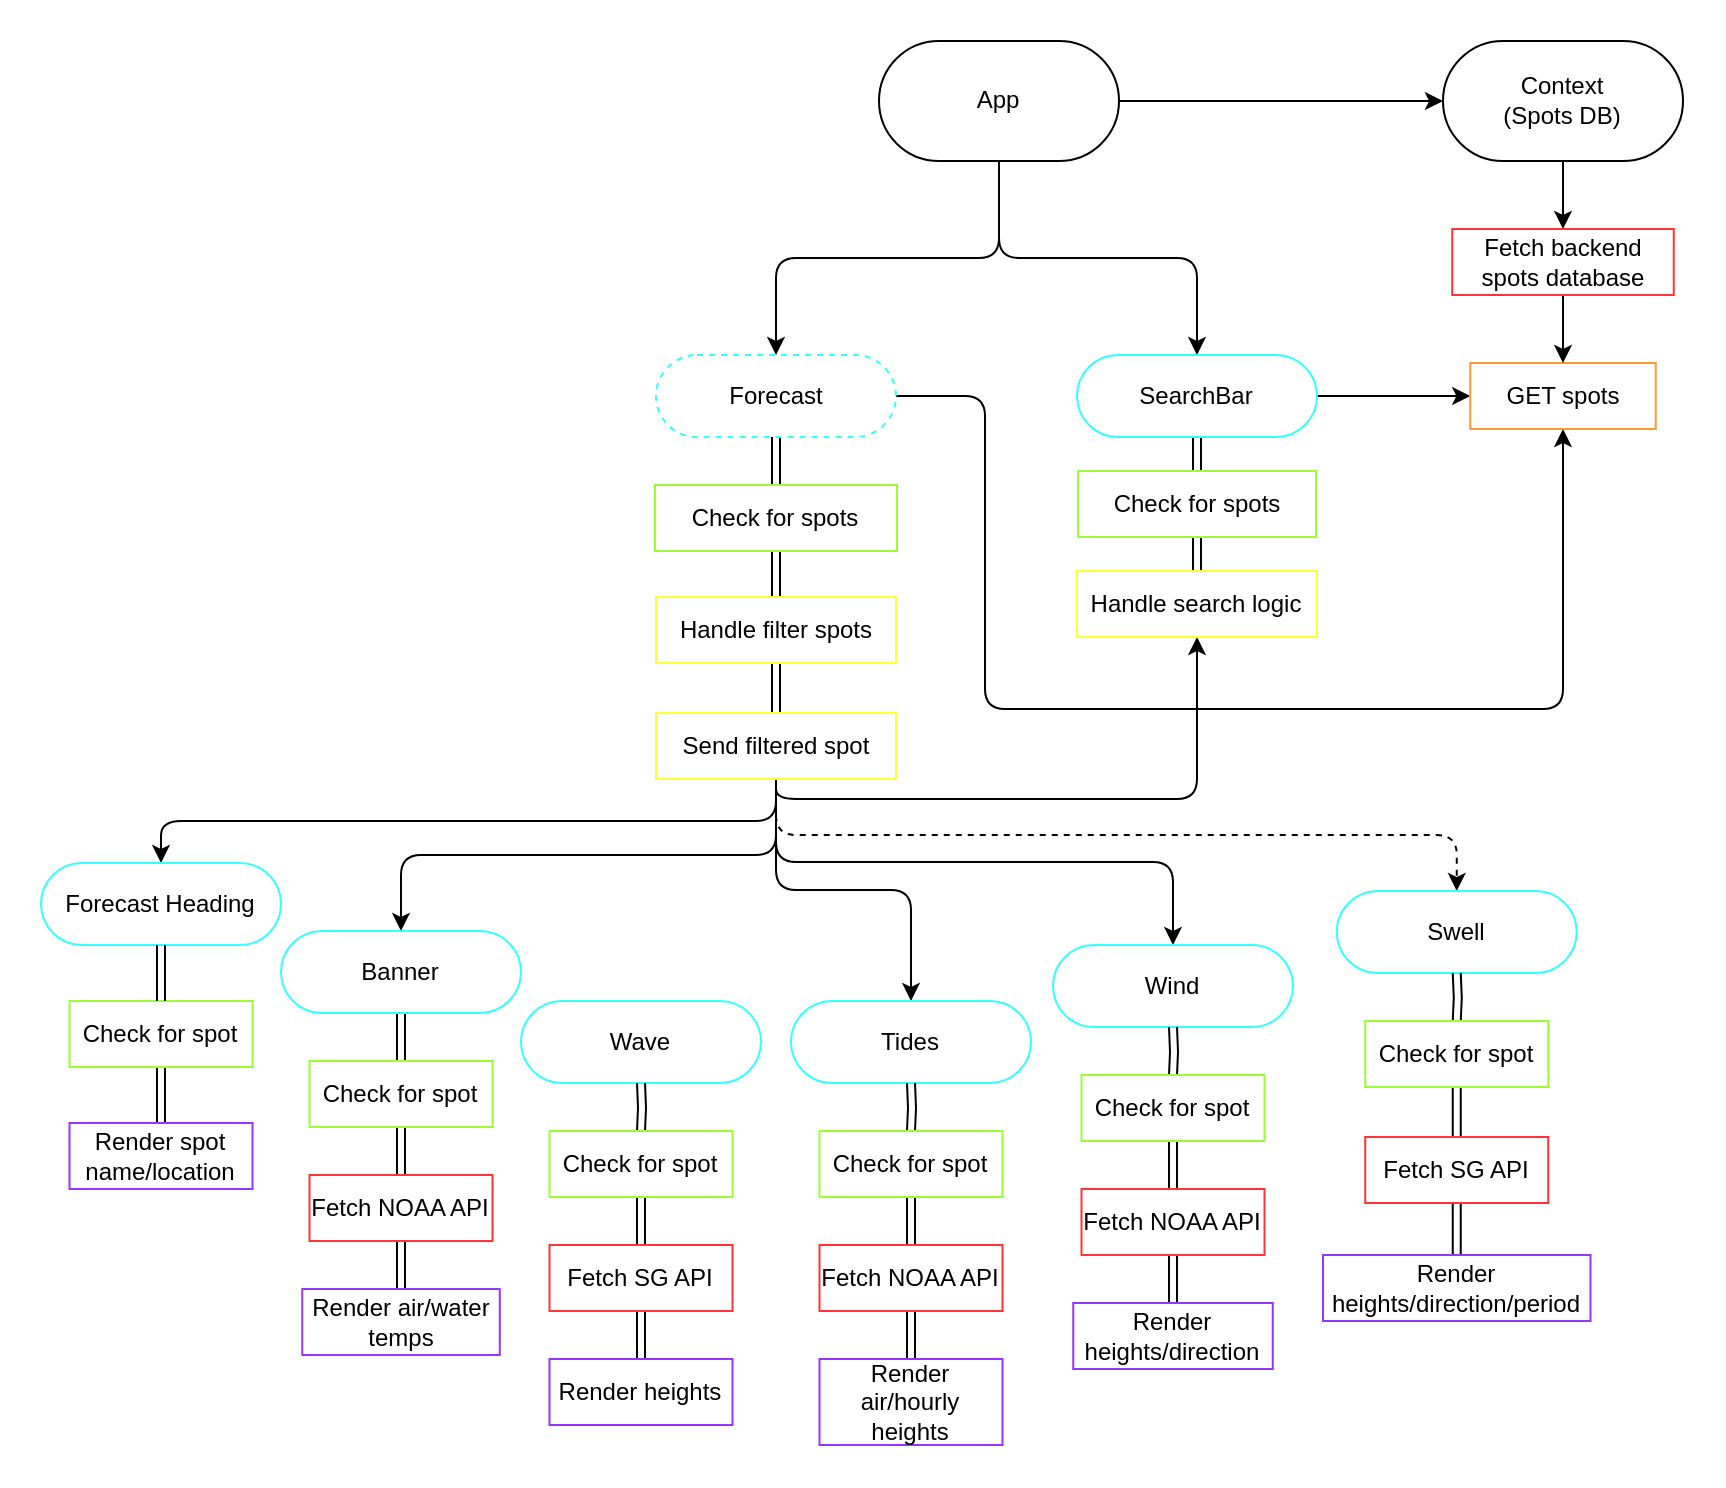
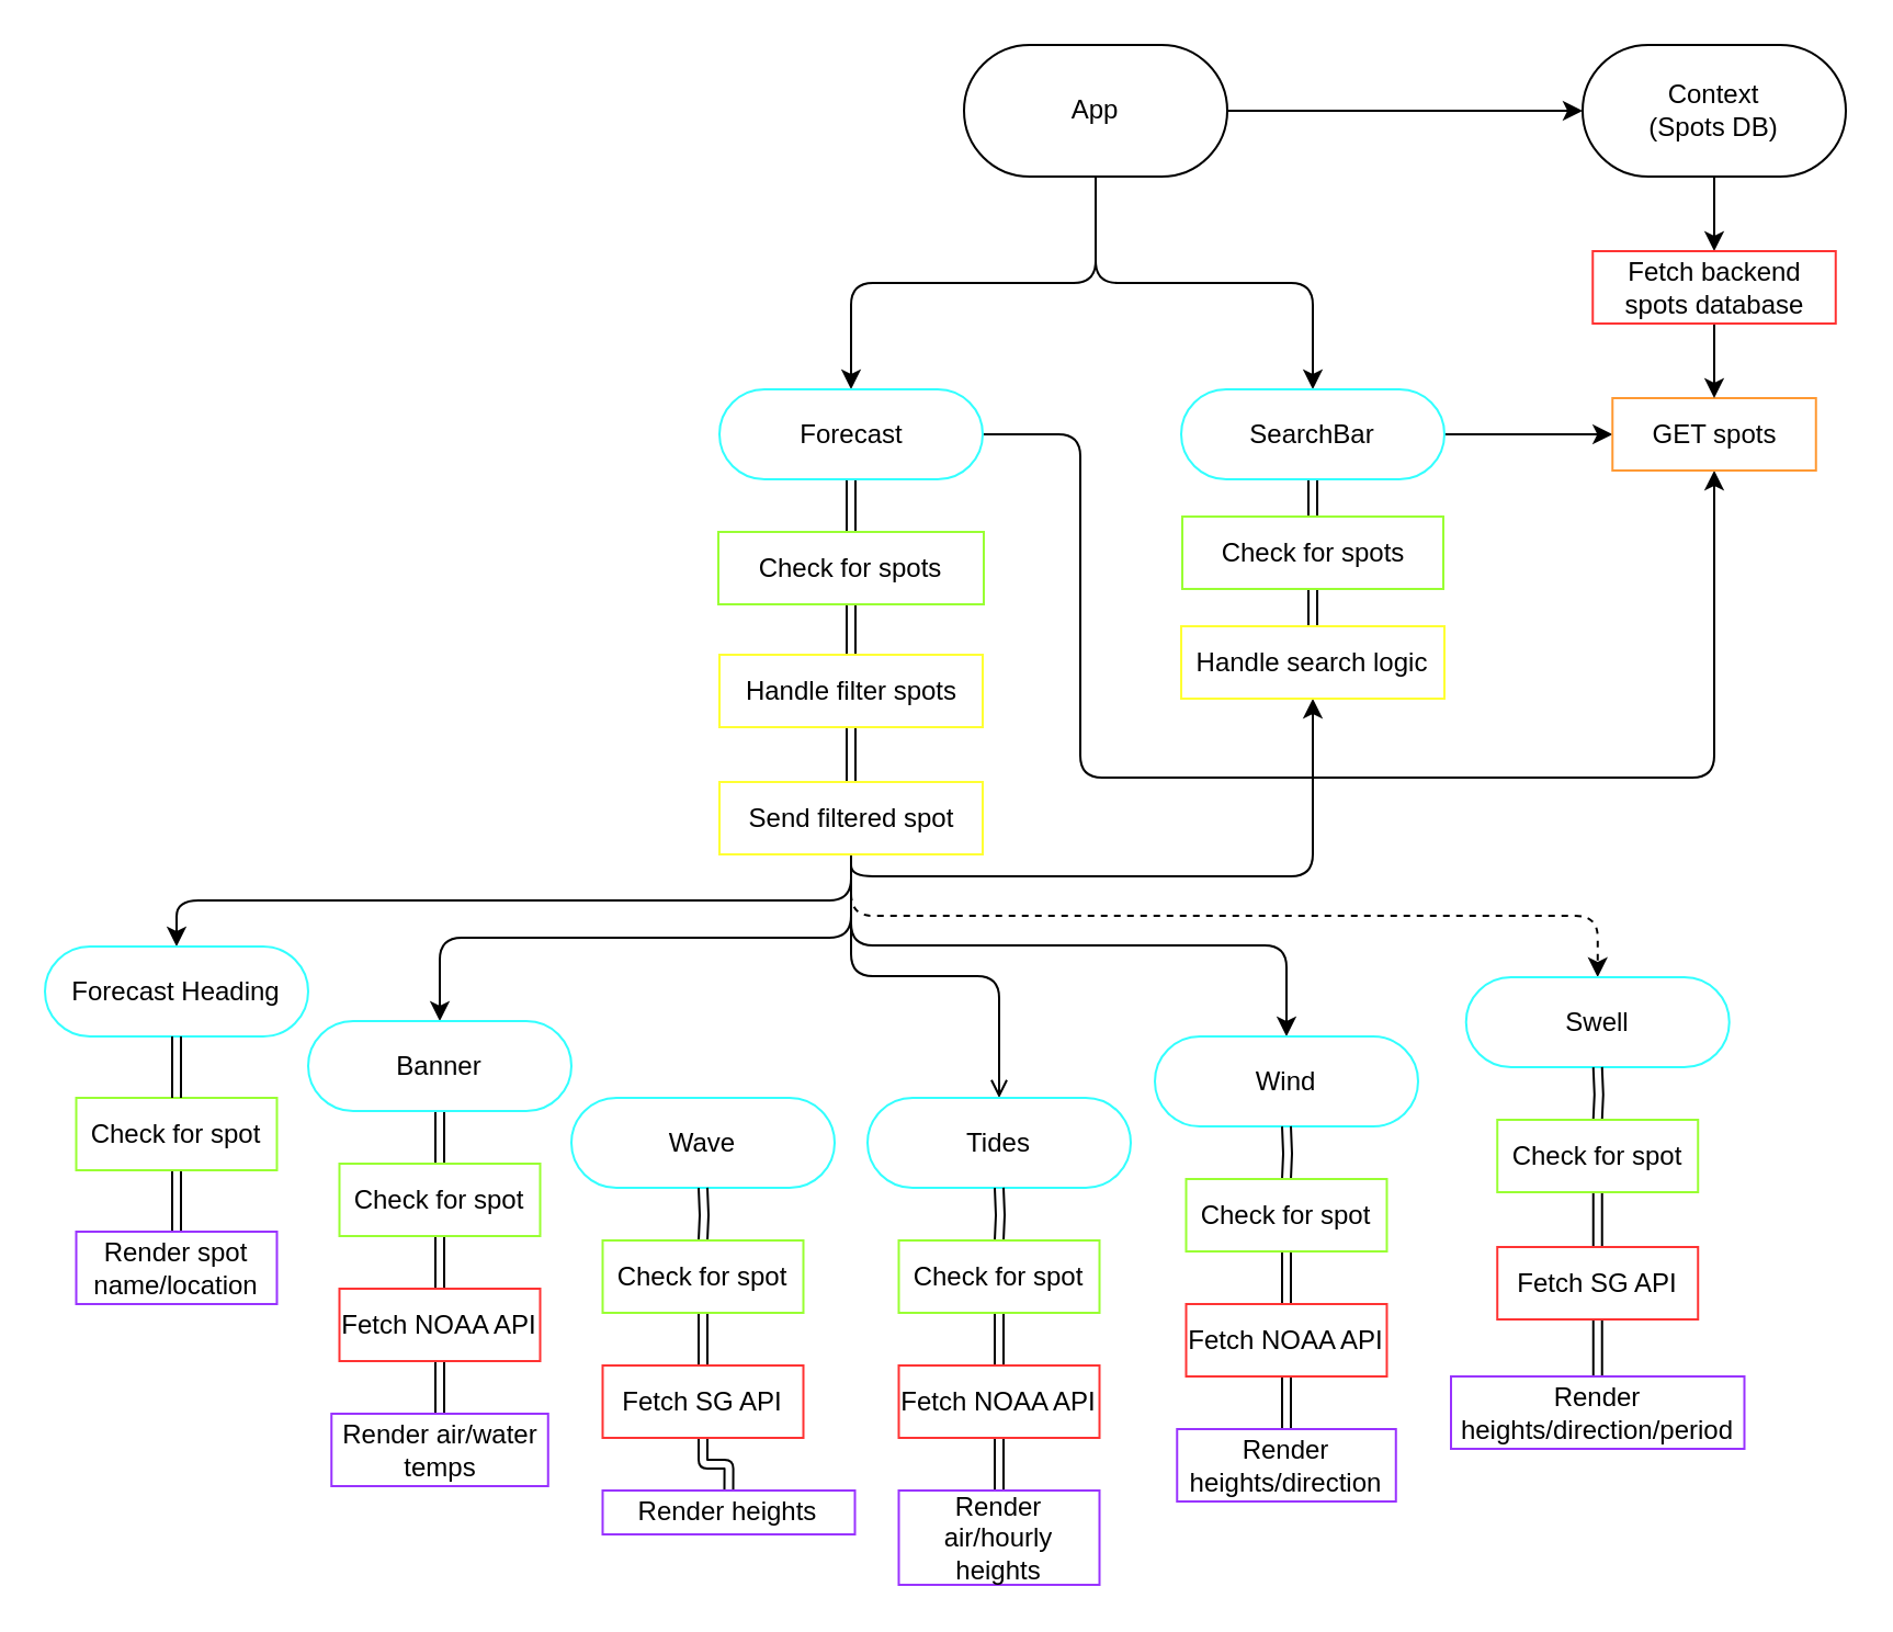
- <mxCell id="10" value="Forecast" style="rounded=1;whiteSpace=wrap;html=1;arcSize=50;strokeColor=#33FFFF;dashed=1;" parent="1" vertex="1"><mxGeometry x="327.5" y="177" width="120" height="41" as="geometry" /></mxCell>
+ <mxCell id="10" value="Forecast" style="rounded=1;whiteSpace=wrap;html=1;arcSize=50;strokeColor=#33FFFF;" parent="1" vertex="1"><mxGeometry x="327.5" y="177" width="120" height="41" as="geometry" /></mxCell>
- <mxCell id="23" style="edgeStyle=orthogonalEdgeStyle;html=1;exitX=0.5;exitY=1;exitDx=0;exitDy=0;" parent="1" source="24" target="30" edge="1"><mxGeometry relative="1" as="geometry" /></mxCell>
+ <mxCell id="23" style="edgeStyle=orthogonalEdgeStyle;html=1;exitX=0.5;exitY=1;exitDx=0;exitDy=0;endArrow=open;" parent="1" source="24" target="30" edge="1"><mxGeometry relative="1" as="geometry" /></mxCell>
- <mxCell id="44" value="Render heights" style="whiteSpace=wrap;html=1;strokeColor=#9933FF;" parent="1" vertex="1"><mxGeometry x="274.25" y="679" width="91.5" height="33" as="geometry" /></mxCell>
+ <mxCell id="44" value="Render heights" style="whiteSpace=wrap;html=1;strokeColor=#9933FF;" parent="1" vertex="1"><mxGeometry x="274.25" y="679" width="115" height="20" as="geometry" /></mxCell>
